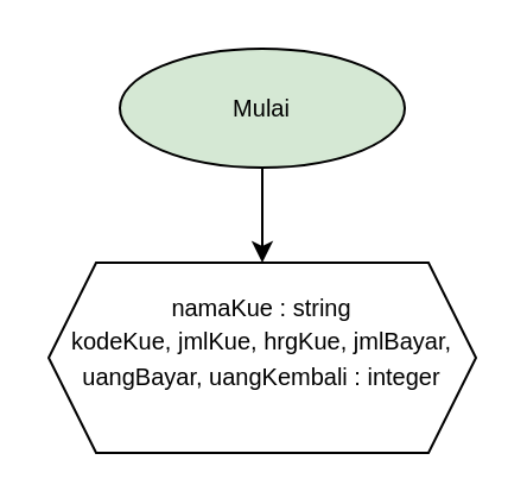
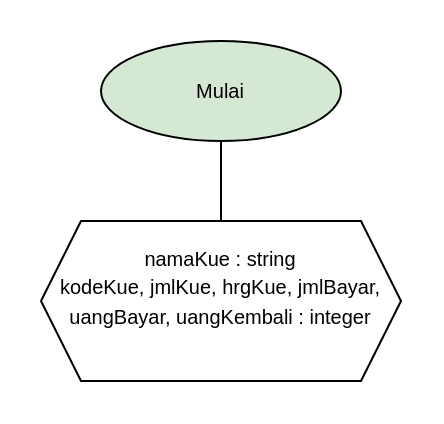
- <mxCell id="3" value="" style="endArrow=classic;html=1;exitX=0.5;exitY=1;exitDx=0;exitDy=0;" edge="1" parent="1" source="2" target="4"><mxGeometry width="50" height="50" relative="1" as="geometry"><mxPoint x="110" y="80" as="sourcePoint" /><mxPoint x="110" y="130" as="targetPoint" /></mxGeometry></mxCell>
+ <mxCell id="3" value="" style="endArrow=none;html=1;exitX=0.5;exitY=1;exitDx=0;exitDy=0;" edge="1" parent="1" source="2" target="4"><mxGeometry width="50" height="50" relative="1" as="geometry"><mxPoint x="110" y="80" as="sourcePoint" /><mxPoint x="110" y="130" as="targetPoint" /></mxGeometry></mxCell>
